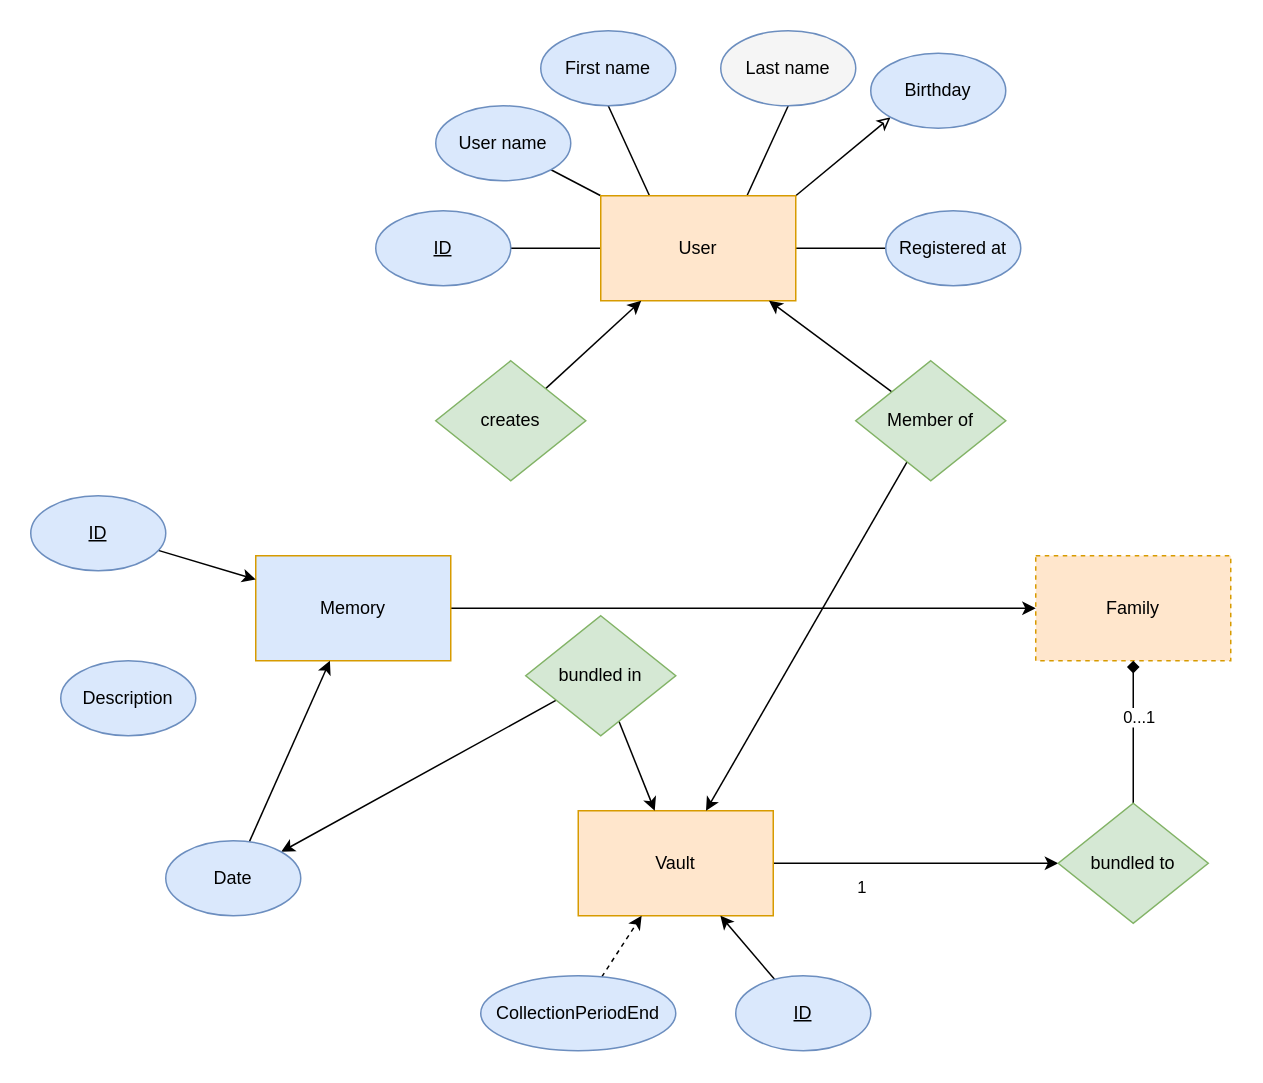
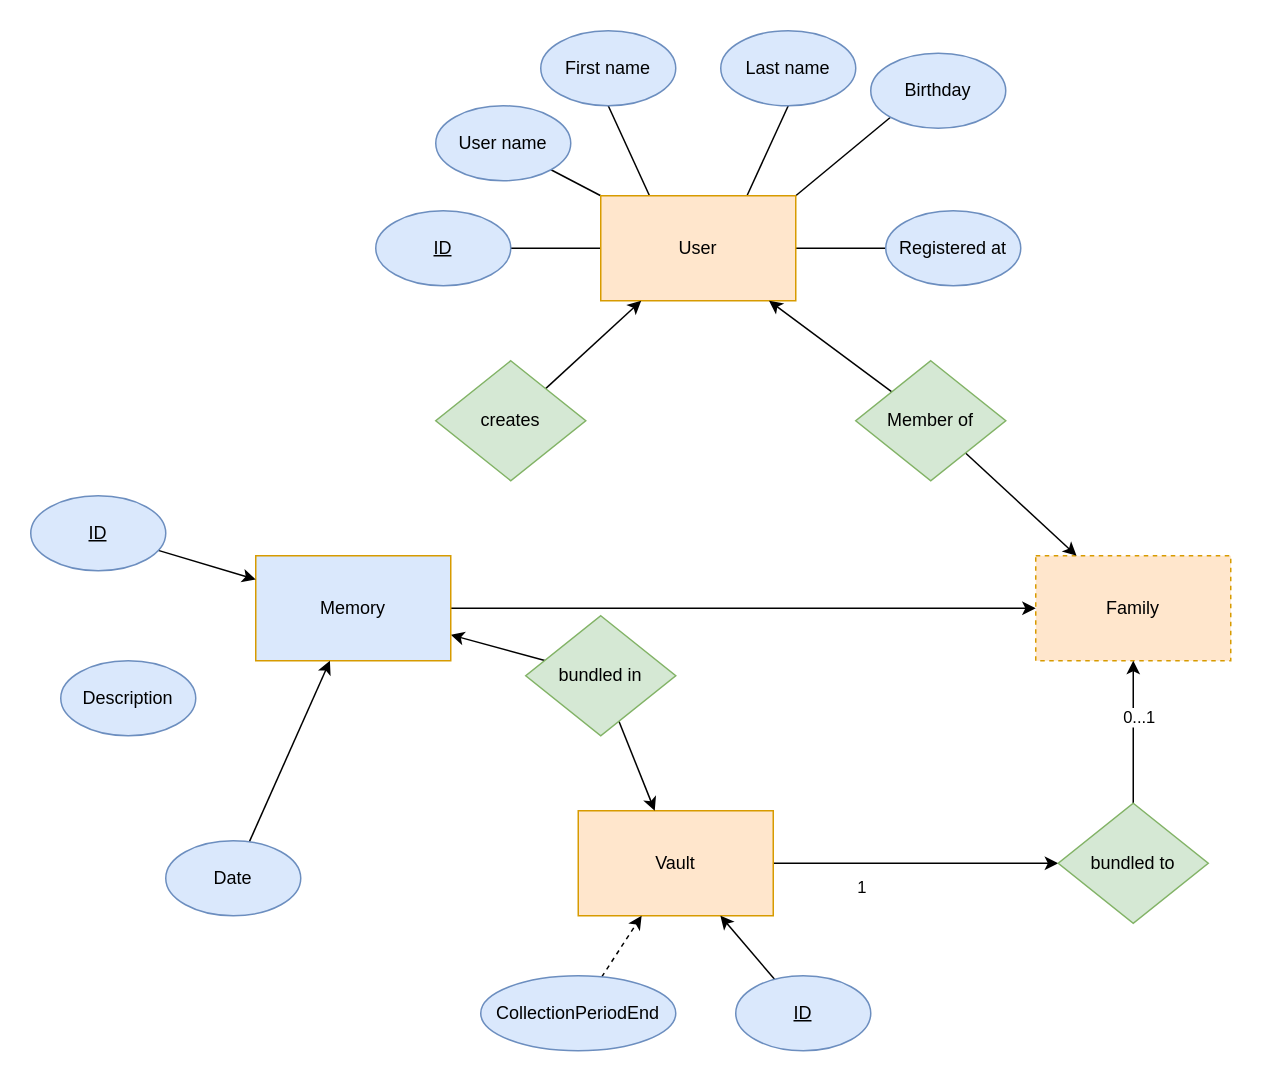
- <mxCell id="13" value="Last name" style="ellipse;whiteSpace=wrap;html=1;fontStyle=0;fillColor=#f5f5f5;strokeColor=#6c8ebf;" vertex="1" parent="2"><mxGeometry x="230" width="90" height="50" as="geometry" /></mxCell>
+ <mxCell id="13" value="Last name" style="ellipse;whiteSpace=wrap;html=1;fontStyle=0;fillColor=#dae8fc;strokeColor=#6c8ebf;" vertex="1" parent="2"><mxGeometry x="230" width="90" height="50" as="geometry" /></mxCell>
- <mxCell id="7" style="edgeStyle=none;html=1;exitX=1;exitY=0;exitDx=0;exitDy=0;entryX=0;entryY=1;entryDx=0;entryDy=0;endArrow=classic;endFill=0;" edge="1" parent="2" source="9" target="14"><mxGeometry relative="1" as="geometry" /></mxCell>
+ <mxCell id="7" style="edgeStyle=none;html=1;exitX=1;exitY=0;exitDx=0;exitDy=0;entryX=0;entryY=1;entryDx=0;entryDy=0;endArrow=none;endFill=0;" edge="1" parent="2" source="9" target="14"><mxGeometry relative="1" as="geometry" /></mxCell>
- <mxCell id="40" value="" style="edgeStyle=none;html=1;" edge="1" parent="1" source="41" target="18"><mxGeometry relative="1" as="geometry" /></mxCell>
+ <mxCell id="40" value="" style="edgeStyle=none;html=1;" edge="1" parent="1" source="41" target="23"><mxGeometry relative="1" as="geometry" /></mxCell>
- <mxCell id="24" value="" style="edgeStyle=none;html=1;endArrow=diamond;" edge="1" parent="1" source="26" target="23"><mxGeometry relative="1" as="geometry" /></mxCell>
+ <mxCell id="24" value="" style="edgeStyle=none;html=1;" edge="1" parent="1" source="26" target="23"><mxGeometry relative="1" as="geometry" /></mxCell>
- <mxCell id="30" value="" style="edgeStyle=none;html=1;" edge="1" parent="1" source="32" target="38"><mxGeometry relative="1" as="geometry" /></mxCell>
+ <mxCell id="30" value="" style="edgeStyle=none;html=1;" edge="1" parent="1" source="32" target="33"><mxGeometry relative="1" as="geometry" /></mxCell>
